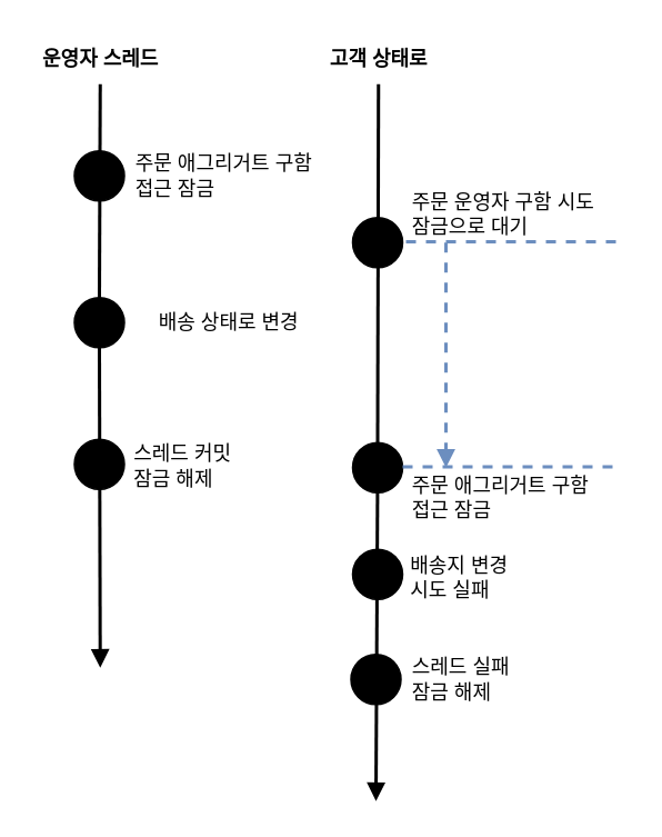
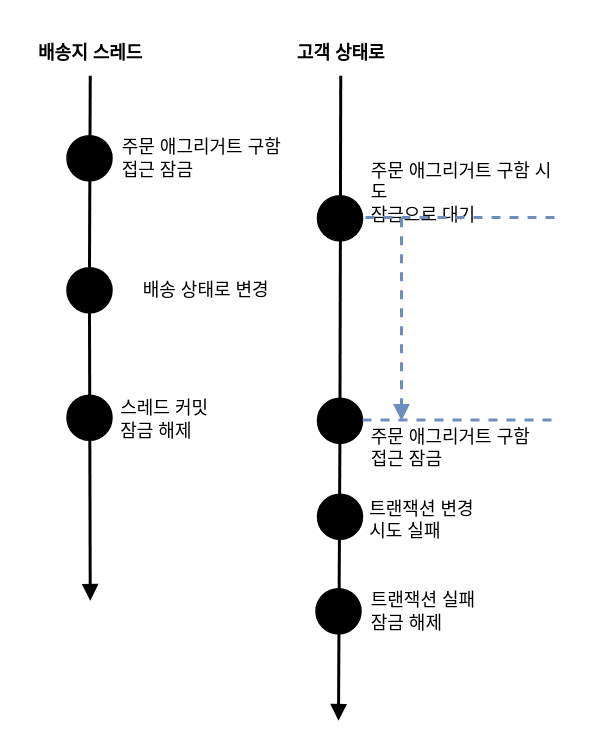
- <mxCell id="18" value="운영자 스레드" style="text;html=1;align=center;verticalAlign=middle;whiteSpace=wrap;rounded=0;fontStyle=1" vertex="1" parent="1"><mxGeometry x="20" y="20" width="80" height="30" as="geometry" /></mxCell>
+ <mxCell id="18" value="배송지 스레드" style="text;html=1;align=center;verticalAlign=middle;whiteSpace=wrap;rounded=0;fontStyle=1" vertex="1" parent="1"><mxGeometry x="20" y="20" width="80" height="30" as="geometry" /></mxCell>
- <mxCell id="13" value="주문 운영자 구함 시도&lt;div&gt;잠금으로 대기&lt;/div&gt;" style="text;html=1;align=left;verticalAlign=middle;whiteSpace=wrap;rounded=0;" vertex="1" parent="1"><mxGeometry x="245" y="110" width="130" height="35" as="geometry" /></mxCell>
+ <mxCell id="13" value="주문 애그리거트 구함 시도&lt;div&gt;잠금으로 대기&lt;/div&gt;" style="text;html=1;align=left;verticalAlign=middle;whiteSpace=wrap;rounded=0;" vertex="1" parent="1"><mxGeometry x="245" y="110" width="130" height="35" as="geometry" /></mxCell>
- <mxCell id="17" value="배송지 변경&lt;div&gt;시도 실패&lt;/div&gt;" style="text;html=1;align=left;verticalAlign=middle;whiteSpace=wrap;rounded=0;" vertex="1" parent="1"><mxGeometry x="244" y="328" width="130" height="36" as="geometry" /></mxCell>
+ <mxCell id="17" value="트랜잭션 변경&lt;div&gt;시도 실패&lt;/div&gt;" style="text;html=1;align=left;verticalAlign=middle;whiteSpace=wrap;rounded=0;" vertex="1" parent="1"><mxGeometry x="244" y="328" width="130" height="36" as="geometry" /></mxCell>
- <mxCell id="24" value="스레드 실패&lt;div&gt;잠금 해제&lt;/div&gt;" style="text;html=1;align=left;verticalAlign=middle;whiteSpace=wrap;rounded=0;" vertex="1" parent="1"><mxGeometry x="245" y="390" width="130" height="33" as="geometry" /></mxCell>
+ <mxCell id="24" value="트랜잭션 실패&lt;div&gt;잠금 해제&lt;/div&gt;" style="text;html=1;align=left;verticalAlign=middle;whiteSpace=wrap;rounded=0;" vertex="1" parent="1"><mxGeometry x="245" y="390" width="130" height="33" as="geometry" /></mxCell>
